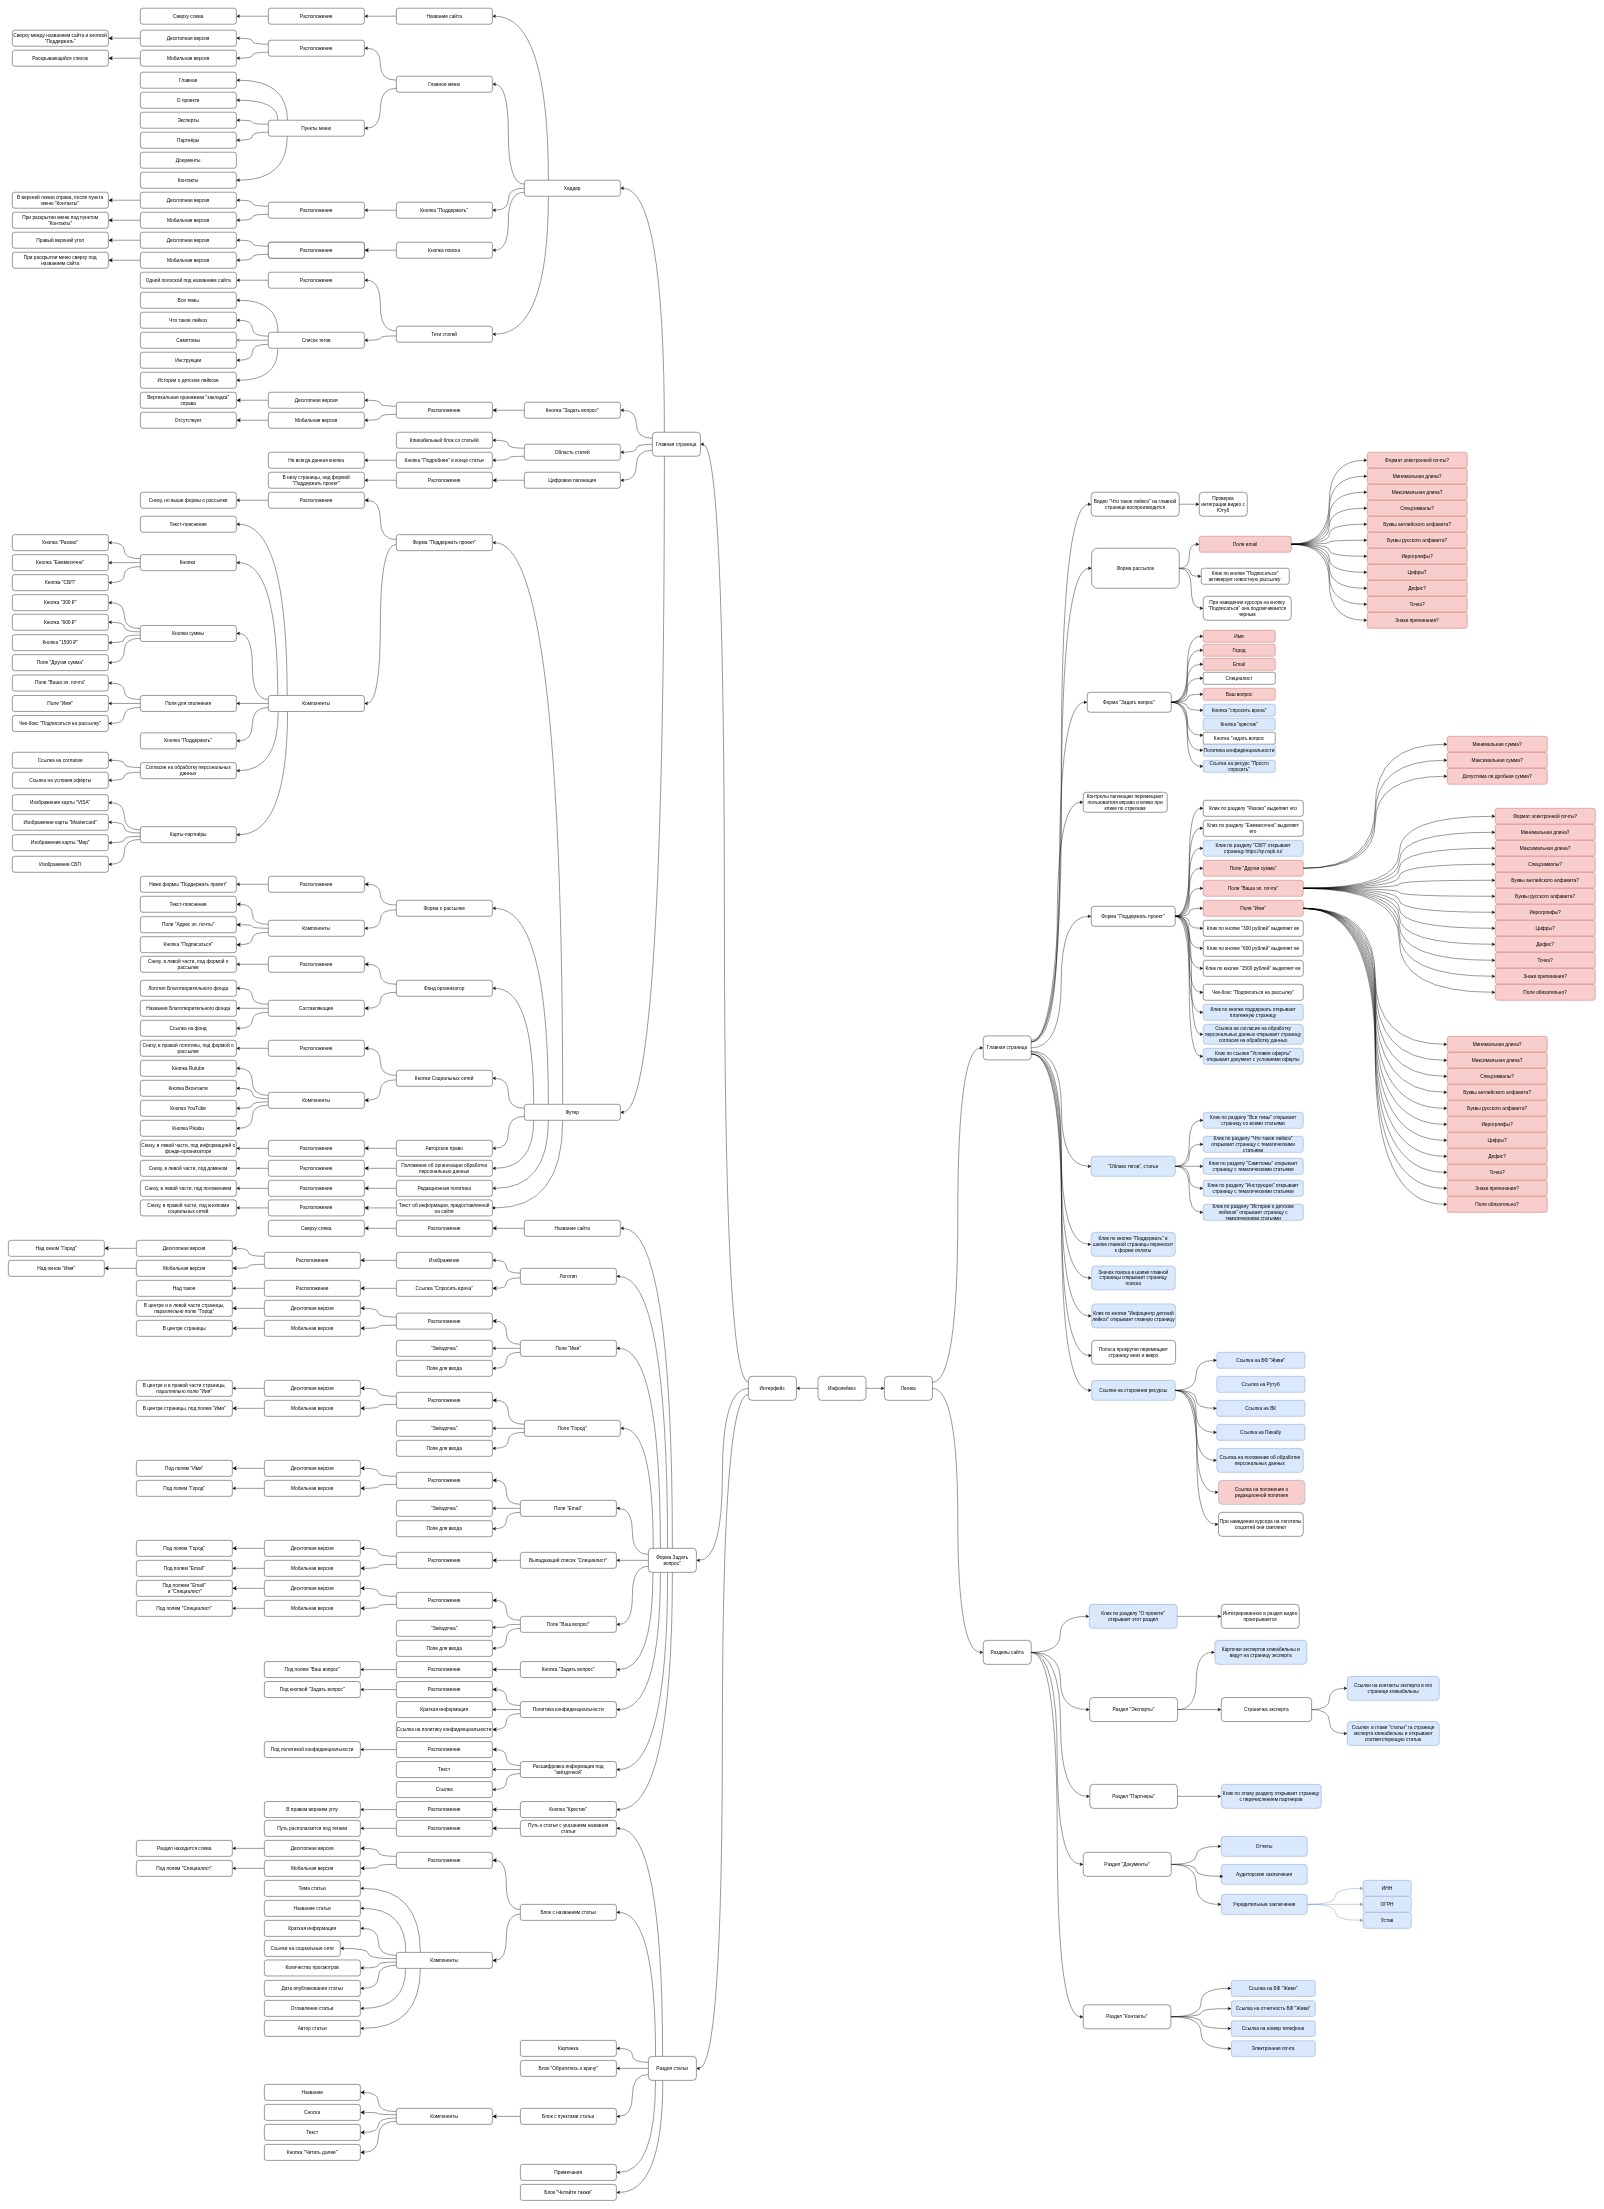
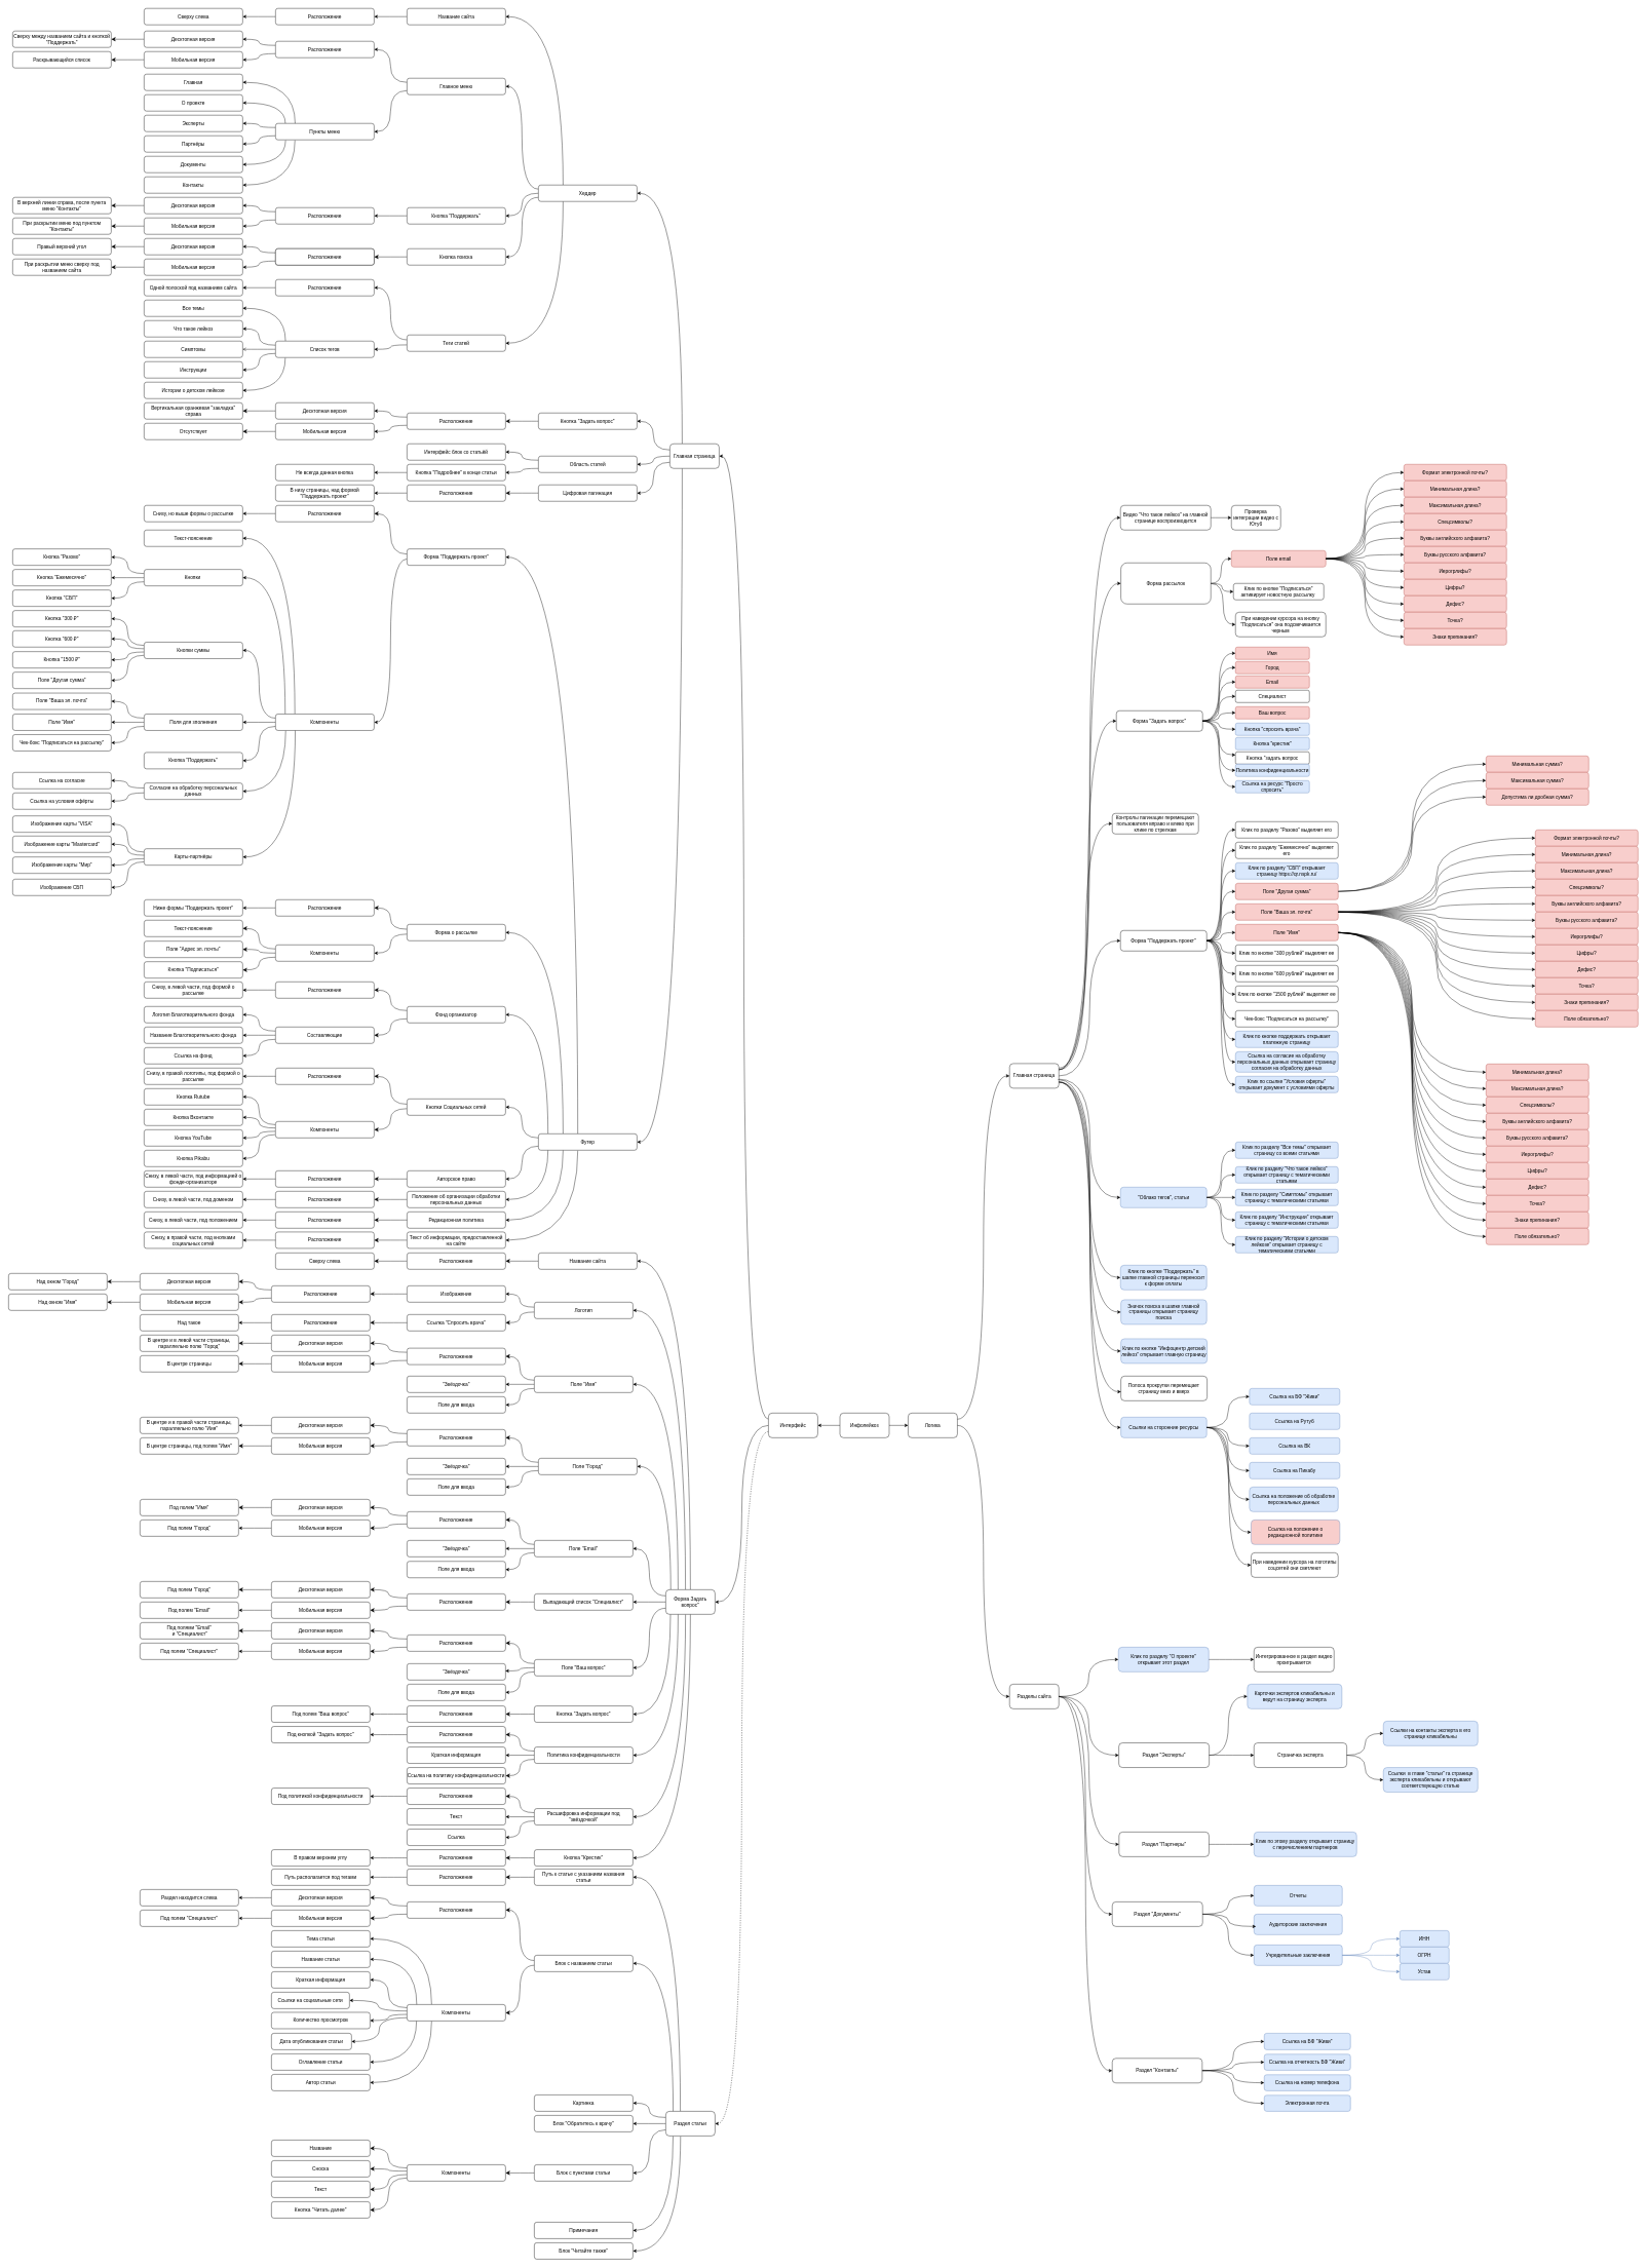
+ <mxCell id="189" style="rounded=1;orthogonalLoop=1;jettySize=auto;html=1;exitX=0.102;exitY=1.019;exitDx=0;exitDy=0;entryX=1;entryY=0.5;entryDx=0;entryDy=0;exitPerimeter=0;edgeStyle=orthogonalEdgeStyle;curved=1;" edge="1" parent="1" source="193" target="185"><mxGeometry relative="1" as="geometry" /></mxCell>
- <mxCell id="38" value="Кликабельный блок со статьёй" style="rounded=1;whiteSpace=wrap;html=1;" vertex="1" parent="1"><mxGeometry x="990" y="1080" width="240" height="40" as="geometry" /></mxCell>
+ <mxCell id="38" value="Интерфейс блок со статьёй" style="rounded=1;whiteSpace=wrap;html=1;" vertex="1" parent="1"><mxGeometry x="990" y="1080" width="240" height="40" as="geometry" /></mxCell>
- <mxCell id="51" style="edgeStyle=orthogonalEdgeStyle;rounded=1;orthogonalLoop=1;jettySize=auto;html=1;exitX=0.399;exitY=1.025;exitDx=0;exitDy=0;entryX=1;entryY=0.5;entryDx=0;entryDy=0;exitPerimeter=0;curved=1;endArrow=diamond;" edge="1" parent="1" source="52" target="81"><mxGeometry relative="1" as="geometry"><mxPoint x="1560" y="3179" as="targetPoint" /></mxGeometry></mxCell>
+ <mxCell id="51" style="edgeStyle=orthogonalEdgeStyle;rounded=1;orthogonalLoop=1;jettySize=auto;html=1;exitX=0.399;exitY=1.025;exitDx=0;exitDy=0;entryX=1;entryY=0.5;entryDx=0;entryDy=0;exitPerimeter=0;curved=1;" edge="1" parent="1" source="52" target="81"><mxGeometry relative="1" as="geometry"><mxPoint x="1560" y="3179" as="targetPoint" /></mxGeometry></mxCell>
- <mxCell id="7" style="edgeStyle=orthogonalEdgeStyle;rounded=1;orthogonalLoop=1;jettySize=auto;html=1;exitX=0;exitY=0.75;exitDx=0;exitDy=0;entryX=1;entryY=0.5;entryDx=0;entryDy=0;curved=1;" edge="1" parent="1" source="8" target="138"><mxGeometry relative="1" as="geometry"><mxPoint x="1790" y="1660" as="targetPoint" /></mxGeometry></mxCell>
+ <mxCell id="7" style="edgeStyle=orthogonalEdgeStyle;rounded=1;orthogonalLoop=1;jettySize=auto;html=1;exitX=0;exitY=0.75;exitDx=0;exitDy=0;entryX=1;entryY=0.5;entryDx=0;entryDy=0;curved=1;dashed=1;" edge="1" parent="1" source="8" target="138"><mxGeometry relative="1" as="geometry"><mxPoint x="1790" y="1660" as="targetPoint" /></mxGeometry></mxCell>
- <mxCell id="173" value="Дата опубликования статьи" style="rounded=1;whiteSpace=wrap;html=1;" vertex="1" parent="1"><mxGeometry x="660" y="4950" width="240" height="40" as="geometry" /></mxCell>
+ <mxCell id="173" value="Дата опубликования статьи" style="rounded=1;whiteSpace=wrap;html=1;" vertex="1" parent="1"><mxGeometry x="660" y="4950" width="195" height="40" as="geometry" /></mxCell>
